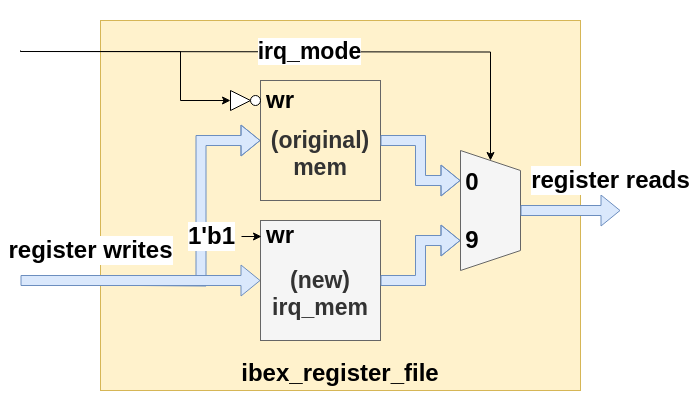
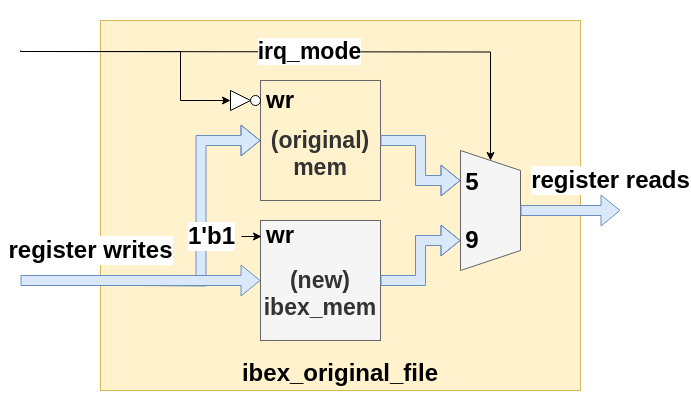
- <mxCell id="19" value="&lt;b&gt;&lt;font style=&quot;font-size: 24px;&quot;&gt;0&lt;/font&gt;&lt;/b&gt;" style="text;html=1;align=center;verticalAlign=middle;whiteSpace=wrap;rounded=0;" vertex="1" parent="1"><mxGeometry x="442" y="167" width="60" height="30" as="geometry" /></mxCell>
+ <mxCell id="19" value="&lt;b&gt;&lt;font style=&quot;font-size: 24px;&quot;&gt;5&lt;/font&gt;&lt;/b&gt;" style="text;html=1;align=center;verticalAlign=middle;whiteSpace=wrap;rounded=0;" vertex="1" parent="1"><mxGeometry x="442" y="167" width="60" height="30" as="geometry" /></mxCell>
- <mxCell id="4" value="&lt;div&gt;&lt;br&gt;&lt;/div&gt;(new)&lt;div&gt;irq_mem&lt;/div&gt;" style="rounded=0;whiteSpace=wrap;html=1;fontSize=23;fontStyle=1;fillColor=#f5f5f5;strokeColor=#666666;fontColor=#333333;" vertex="1" parent="1"><mxGeometry x="260" y="220" width="120" height="120" as="geometry" /></mxCell>
+ <mxCell id="4" value="&lt;div&gt;&lt;br&gt;&lt;/div&gt;(new)&lt;div&gt;ibex_mem&lt;/div&gt;" style="rounded=0;whiteSpace=wrap;html=1;fontSize=23;fontStyle=1;fillColor=#f5f5f5;strokeColor=#666666;fontColor=#333333;" vertex="1" parent="1"><mxGeometry x="260" y="220" width="120" height="120" as="geometry" /></mxCell>
- <mxCell id="2" value="&lt;font style=&quot;font-size: 24px;&quot;&gt;&lt;b&gt;ibex_register_file&lt;/b&gt;&lt;/font&gt;" style="rounded=0;whiteSpace=wrap;html=1;verticalAlign=bottom;fillColor=#fff2cc;strokeColor=#d6b656;" vertex="1" parent="1"><mxGeometry x="100" y="20" width="480" height="370" as="geometry" /></mxCell>
+ <mxCell id="2" value="&lt;font style=&quot;font-size: 24px;&quot;&gt;&lt;b&gt;ibex_original_file&lt;/b&gt;&lt;/font&gt;" style="rounded=0;whiteSpace=wrap;html=1;verticalAlign=bottom;fillColor=#fff2cc;strokeColor=#d6b656;" vertex="1" parent="1"><mxGeometry x="100" y="20" width="480" height="370" as="geometry" /></mxCell>
